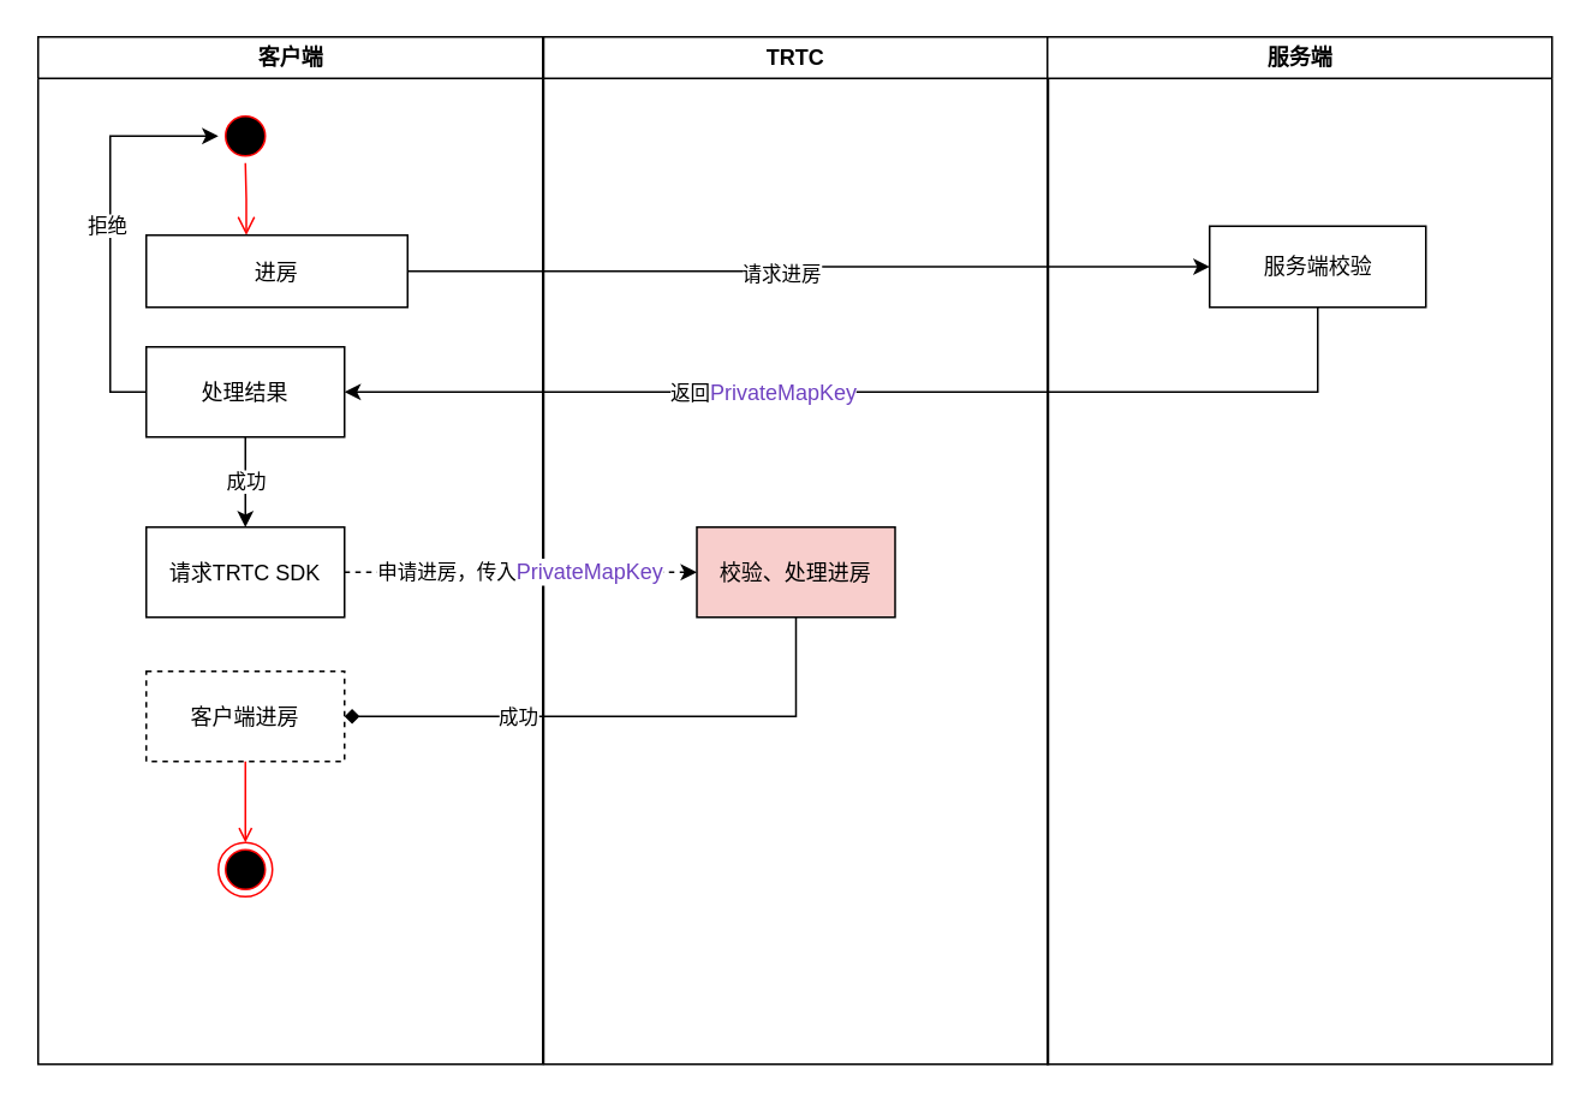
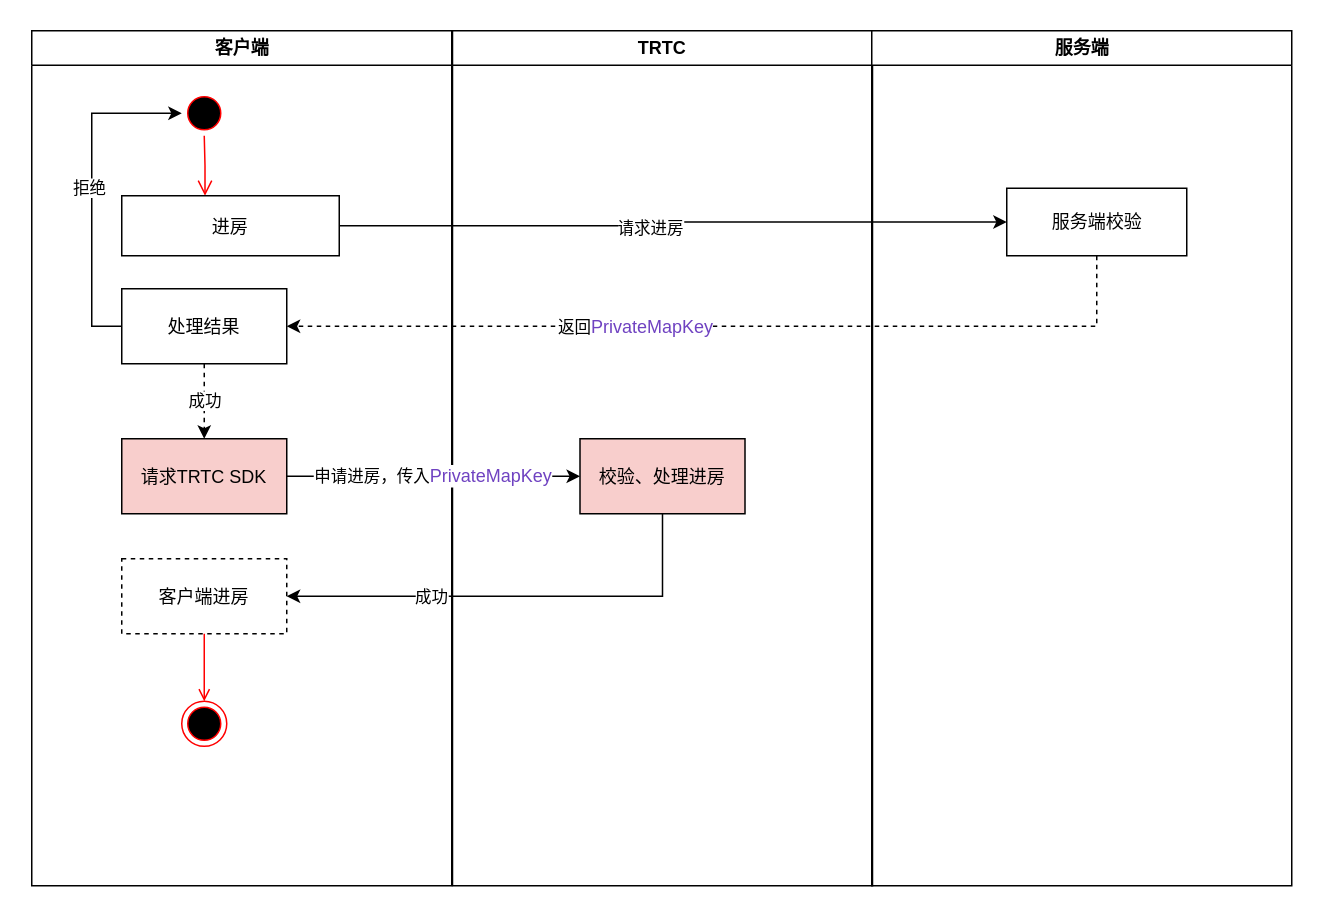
- <mxCell id="20" style="edgeStyle=orthogonalEdgeStyle;rounded=0;orthogonalLoop=1;jettySize=auto;html=1;entryX=1;entryY=0.5;entryDx=0;entryDy=0;exitX=0.5;exitY=1;exitDx=0;exitDy=0;" parent="1" source="17" target="9" edge="1"><mxGeometry relative="1" as="geometry"><mxPoint x="666" y="192" as="sourcePoint" /></mxGeometry></mxCell>
+ <mxCell id="20" style="edgeStyle=orthogonalEdgeStyle;rounded=0;orthogonalLoop=1;jettySize=auto;html=1;entryX=1;entryY=0.5;entryDx=0;entryDy=0;exitX=0.5;exitY=1;exitDx=0;exitDy=0;dashed=1;" parent="1" source="17" target="9" edge="1"><mxGeometry relative="1" as="geometry"><mxPoint x="666" y="192" as="sourcePoint" /></mxGeometry></mxCell>
- <mxCell id="8" value="成功" style="edgeStyle=orthogonalEdgeStyle;rounded=0;orthogonalLoop=1;jettySize=auto;html=1;exitX=0.5;exitY=1;exitDx=0;exitDy=0;entryX=0.5;entryY=0;entryDx=0;entryDy=0;" parent="2" source="9" target="10" edge="1"><mxGeometry relative="1" as="geometry" /></mxCell>
+ <mxCell id="8" value="成功" style="edgeStyle=orthogonalEdgeStyle;rounded=0;orthogonalLoop=1;jettySize=auto;html=1;exitX=0.5;exitY=1;exitDx=0;exitDy=0;entryX=0.5;entryY=0;entryDx=0;entryDy=0;dashed=1;" parent="2" source="9" target="10" edge="1"><mxGeometry relative="1" as="geometry" /></mxCell>
- <mxCell id="10" value="请求TRTC SDK" style="" parent="2" vertex="1"><mxGeometry x="60" y="272" width="110" height="50" as="geometry" /></mxCell>
+ <mxCell id="10" value="请求TRTC SDK" style="fillColor=#f8cecc;" parent="2" vertex="1"><mxGeometry x="60" y="272" width="110" height="50" as="geometry" /></mxCell>
- <mxCell id="22" style="edgeStyle=orthogonalEdgeStyle;rounded=0;orthogonalLoop=1;jettySize=auto;html=1;exitX=1;exitY=0.5;exitDx=0;exitDy=0;entryX=0;entryY=0.5;entryDx=0;entryDy=0;dashed=1;" parent="1" source="10" target="15" edge="1"><mxGeometry relative="1" as="geometry" /></mxCell>
+ <mxCell id="22" style="edgeStyle=orthogonalEdgeStyle;rounded=0;orthogonalLoop=1;jettySize=auto;html=1;exitX=1;exitY=0.5;exitDx=0;exitDy=0;entryX=0;entryY=0.5;entryDx=0;entryDy=0;" parent="1" source="10" target="15" edge="1"><mxGeometry relative="1" as="geometry" /></mxCell>
- <mxCell id="24" style="edgeStyle=orthogonalEdgeStyle;rounded=0;orthogonalLoop=1;jettySize=auto;html=1;exitX=0.5;exitY=1;exitDx=0;exitDy=0;entryX=1;entryY=0.5;entryDx=0;entryDy=0;endArrow=diamond;" parent="1" source="15" target="11" edge="1"><mxGeometry relative="1" as="geometry" /></mxCell>
+ <mxCell id="24" style="edgeStyle=orthogonalEdgeStyle;rounded=0;orthogonalLoop=1;jettySize=auto;html=1;exitX=0.5;exitY=1;exitDx=0;exitDy=0;entryX=1;entryY=0.5;entryDx=0;entryDy=0;" parent="1" source="15" target="11" edge="1"><mxGeometry relative="1" as="geometry" /></mxCell>
